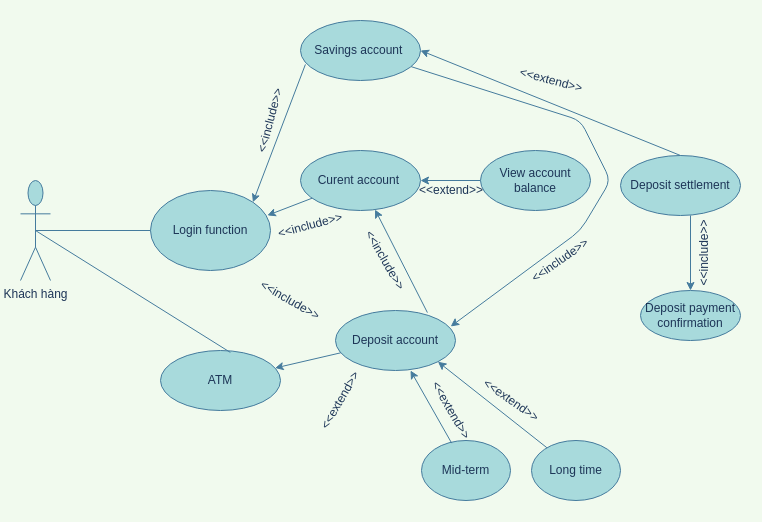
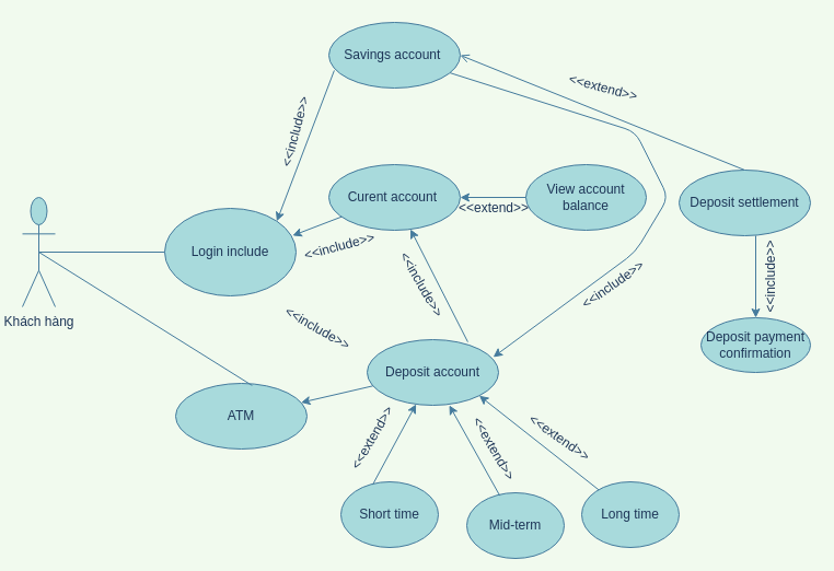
- <mxCell id="33" value="" style="endArrow=classic;html=1;entryX=1;entryY=0.5;entryDx=0;entryDy=0;exitX=0.5;exitY=0;exitDx=0;exitDy=0;labelBackgroundColor=#F1FAEE;strokeColor=#457B9D;fontColor=#1D3557;" edge="1" parent="1" source="30" target="3"><mxGeometry width="50" height="50" relative="1" as="geometry"><mxPoint x="340" y="260" as="sourcePoint" /><mxPoint x="390" y="210" as="targetPoint" /></mxGeometry></mxCell>
+ <mxCell id="33" value="" style="endArrow=open;html=1;entryX=1;entryY=0.5;entryDx=0;entryDy=0;exitX=0.5;exitY=0;exitDx=0;exitDy=0;labelBackgroundColor=#F1FAEE;strokeColor=#457B9D;fontColor=#1D3557;" edge="1" parent="1" source="30" target="3"><mxGeometry width="50" height="50" relative="1" as="geometry"><mxPoint x="340" y="260" as="sourcePoint" /><mxPoint x="390" y="210" as="targetPoint" /></mxGeometry></mxCell>
- <mxCell id="4" value="Login function" style="ellipse;whiteSpace=wrap;html=1;fillColor=#A8DADC;strokeColor=#457B9D;fontColor=#1D3557;" vertex="1" parent="1"><mxGeometry x="150" y="190" width="120" height="80" as="geometry" /></mxCell>
+ <mxCell id="4" value="Login include" style="ellipse;whiteSpace=wrap;html=1;fillColor=#A8DADC;strokeColor=#457B9D;fontColor=#1D3557;" vertex="1" parent="1"><mxGeometry x="150" y="190" width="120" height="80" as="geometry" /></mxCell>
+ <mxCell id="20" value="" style="endArrow=classic;html=1;exitX=0.326;exitY=0.044;exitDx=0;exitDy=0;exitPerimeter=0;labelBackgroundColor=#F1FAEE;strokeColor=#457B9D;fontColor=#1D3557;" edge="1" parent="1" source="17" target="6"><mxGeometry width="50" height="50" relative="1" as="geometry"><mxPoint x="340" y="390" as="sourcePoint" /><mxPoint x="380" y="373" as="targetPoint" /></mxGeometry></mxCell>
+ <mxCell id="17" value="Short time" style="ellipse;whiteSpace=wrap;html=1;fillColor=#A8DADC;strokeColor=#457B9D;fontColor=#1D3557;" vertex="1" parent="1"><mxGeometry x="311" y="440" width="89" height="60" as="geometry" /></mxCell>
- <mxCell id="18" value="Mid-term" style="ellipse;whiteSpace=wrap;html=1;fillColor=#A8DADC;strokeColor=#457B9D;fontColor=#1D3557;" vertex="1" parent="1"><mxGeometry x="421" y="440" width="89" height="60" as="geometry" /></mxCell>
+ <mxCell id="18" value="Mid-term" style="ellipse;whiteSpace=wrap;html=1;fillColor=#A8DADC;strokeColor=#457B9D;fontColor=#1D3557;" vertex="1" parent="1"><mxGeometry x="426" y="450" width="89" height="60" as="geometry" /></mxCell>
